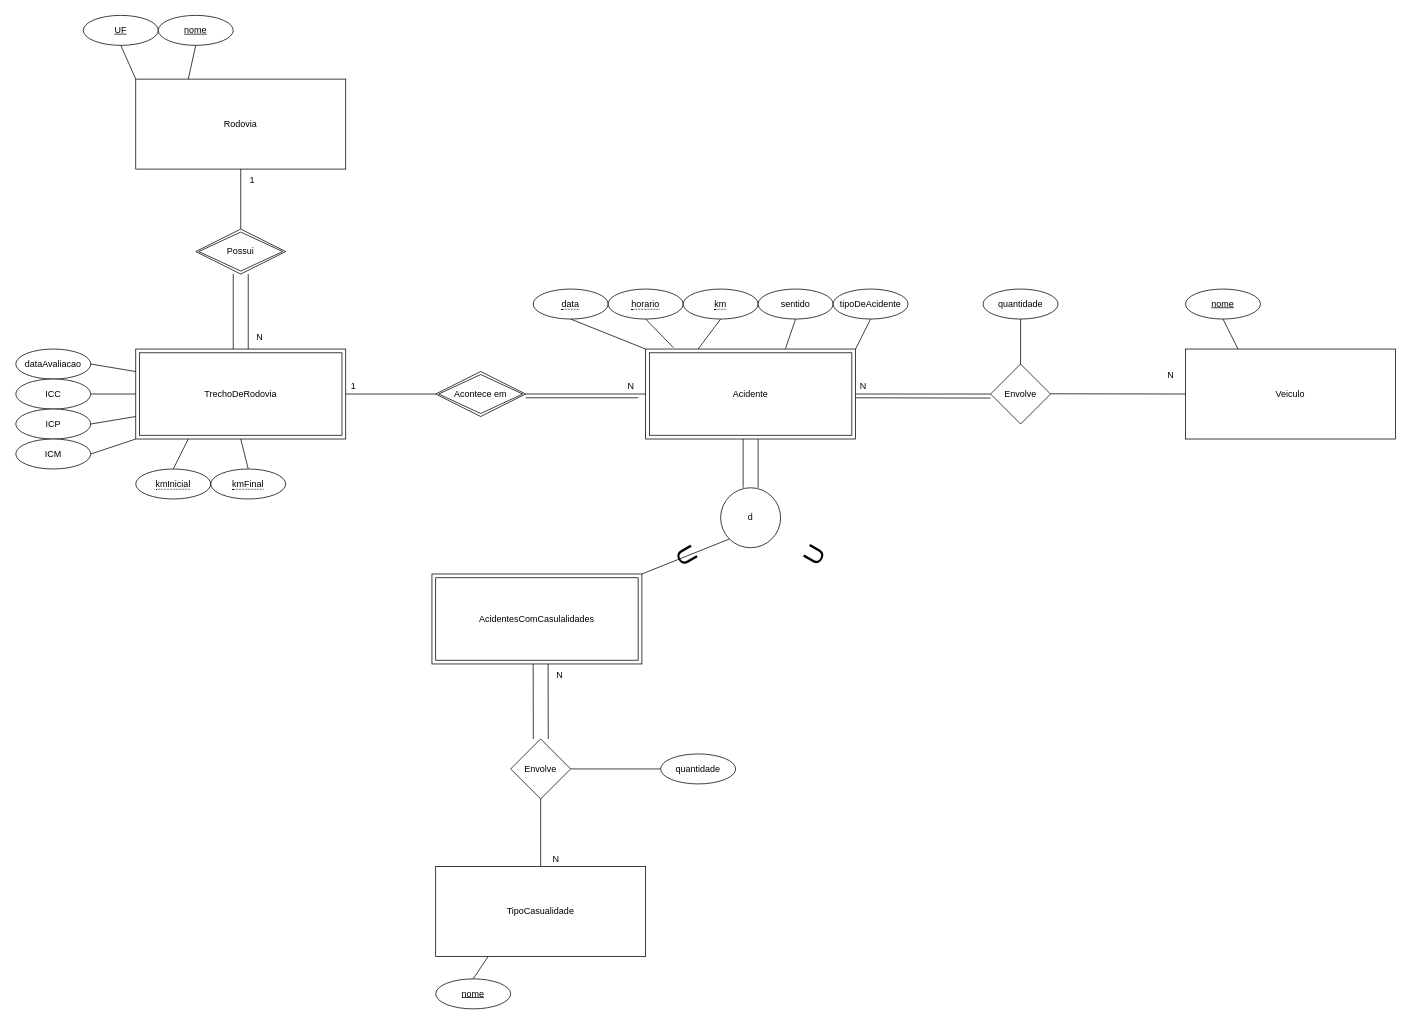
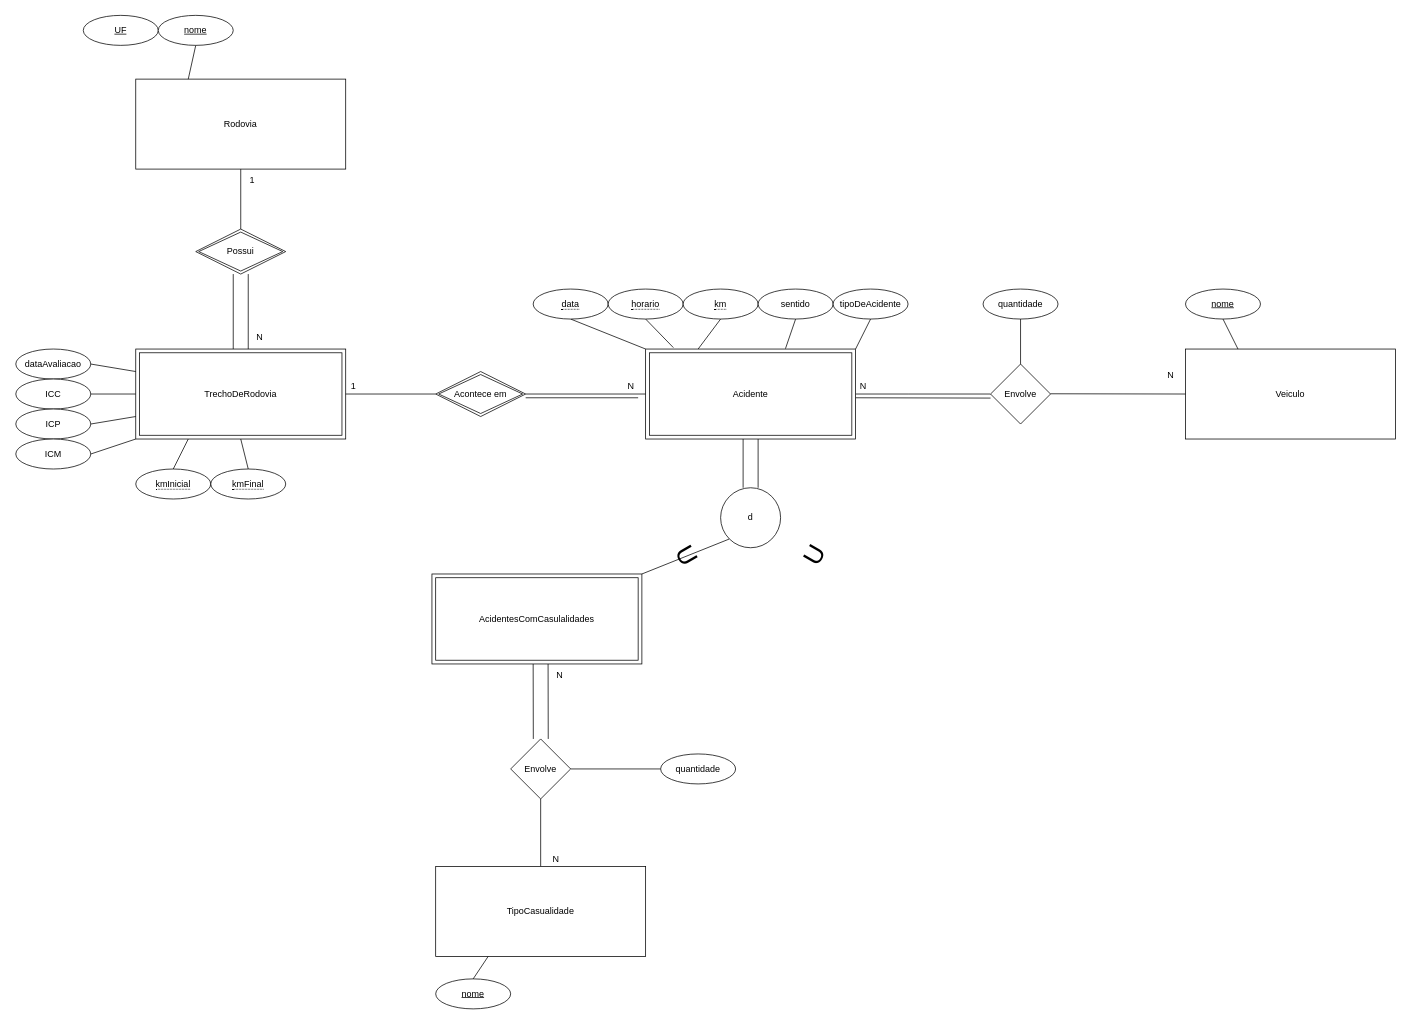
- <mxCell id="34" style="edgeStyle=none;rounded=0;orthogonalLoop=1;jettySize=auto;html=1;exitX=0.5;exitY=1;exitDx=0;exitDy=0;entryX=0;entryY=0;entryDx=0;entryDy=0;endArrow=none;endFill=0;" parent="1" source="35" target="33" edge="1"><mxGeometry relative="1" as="geometry" /></mxCell>
